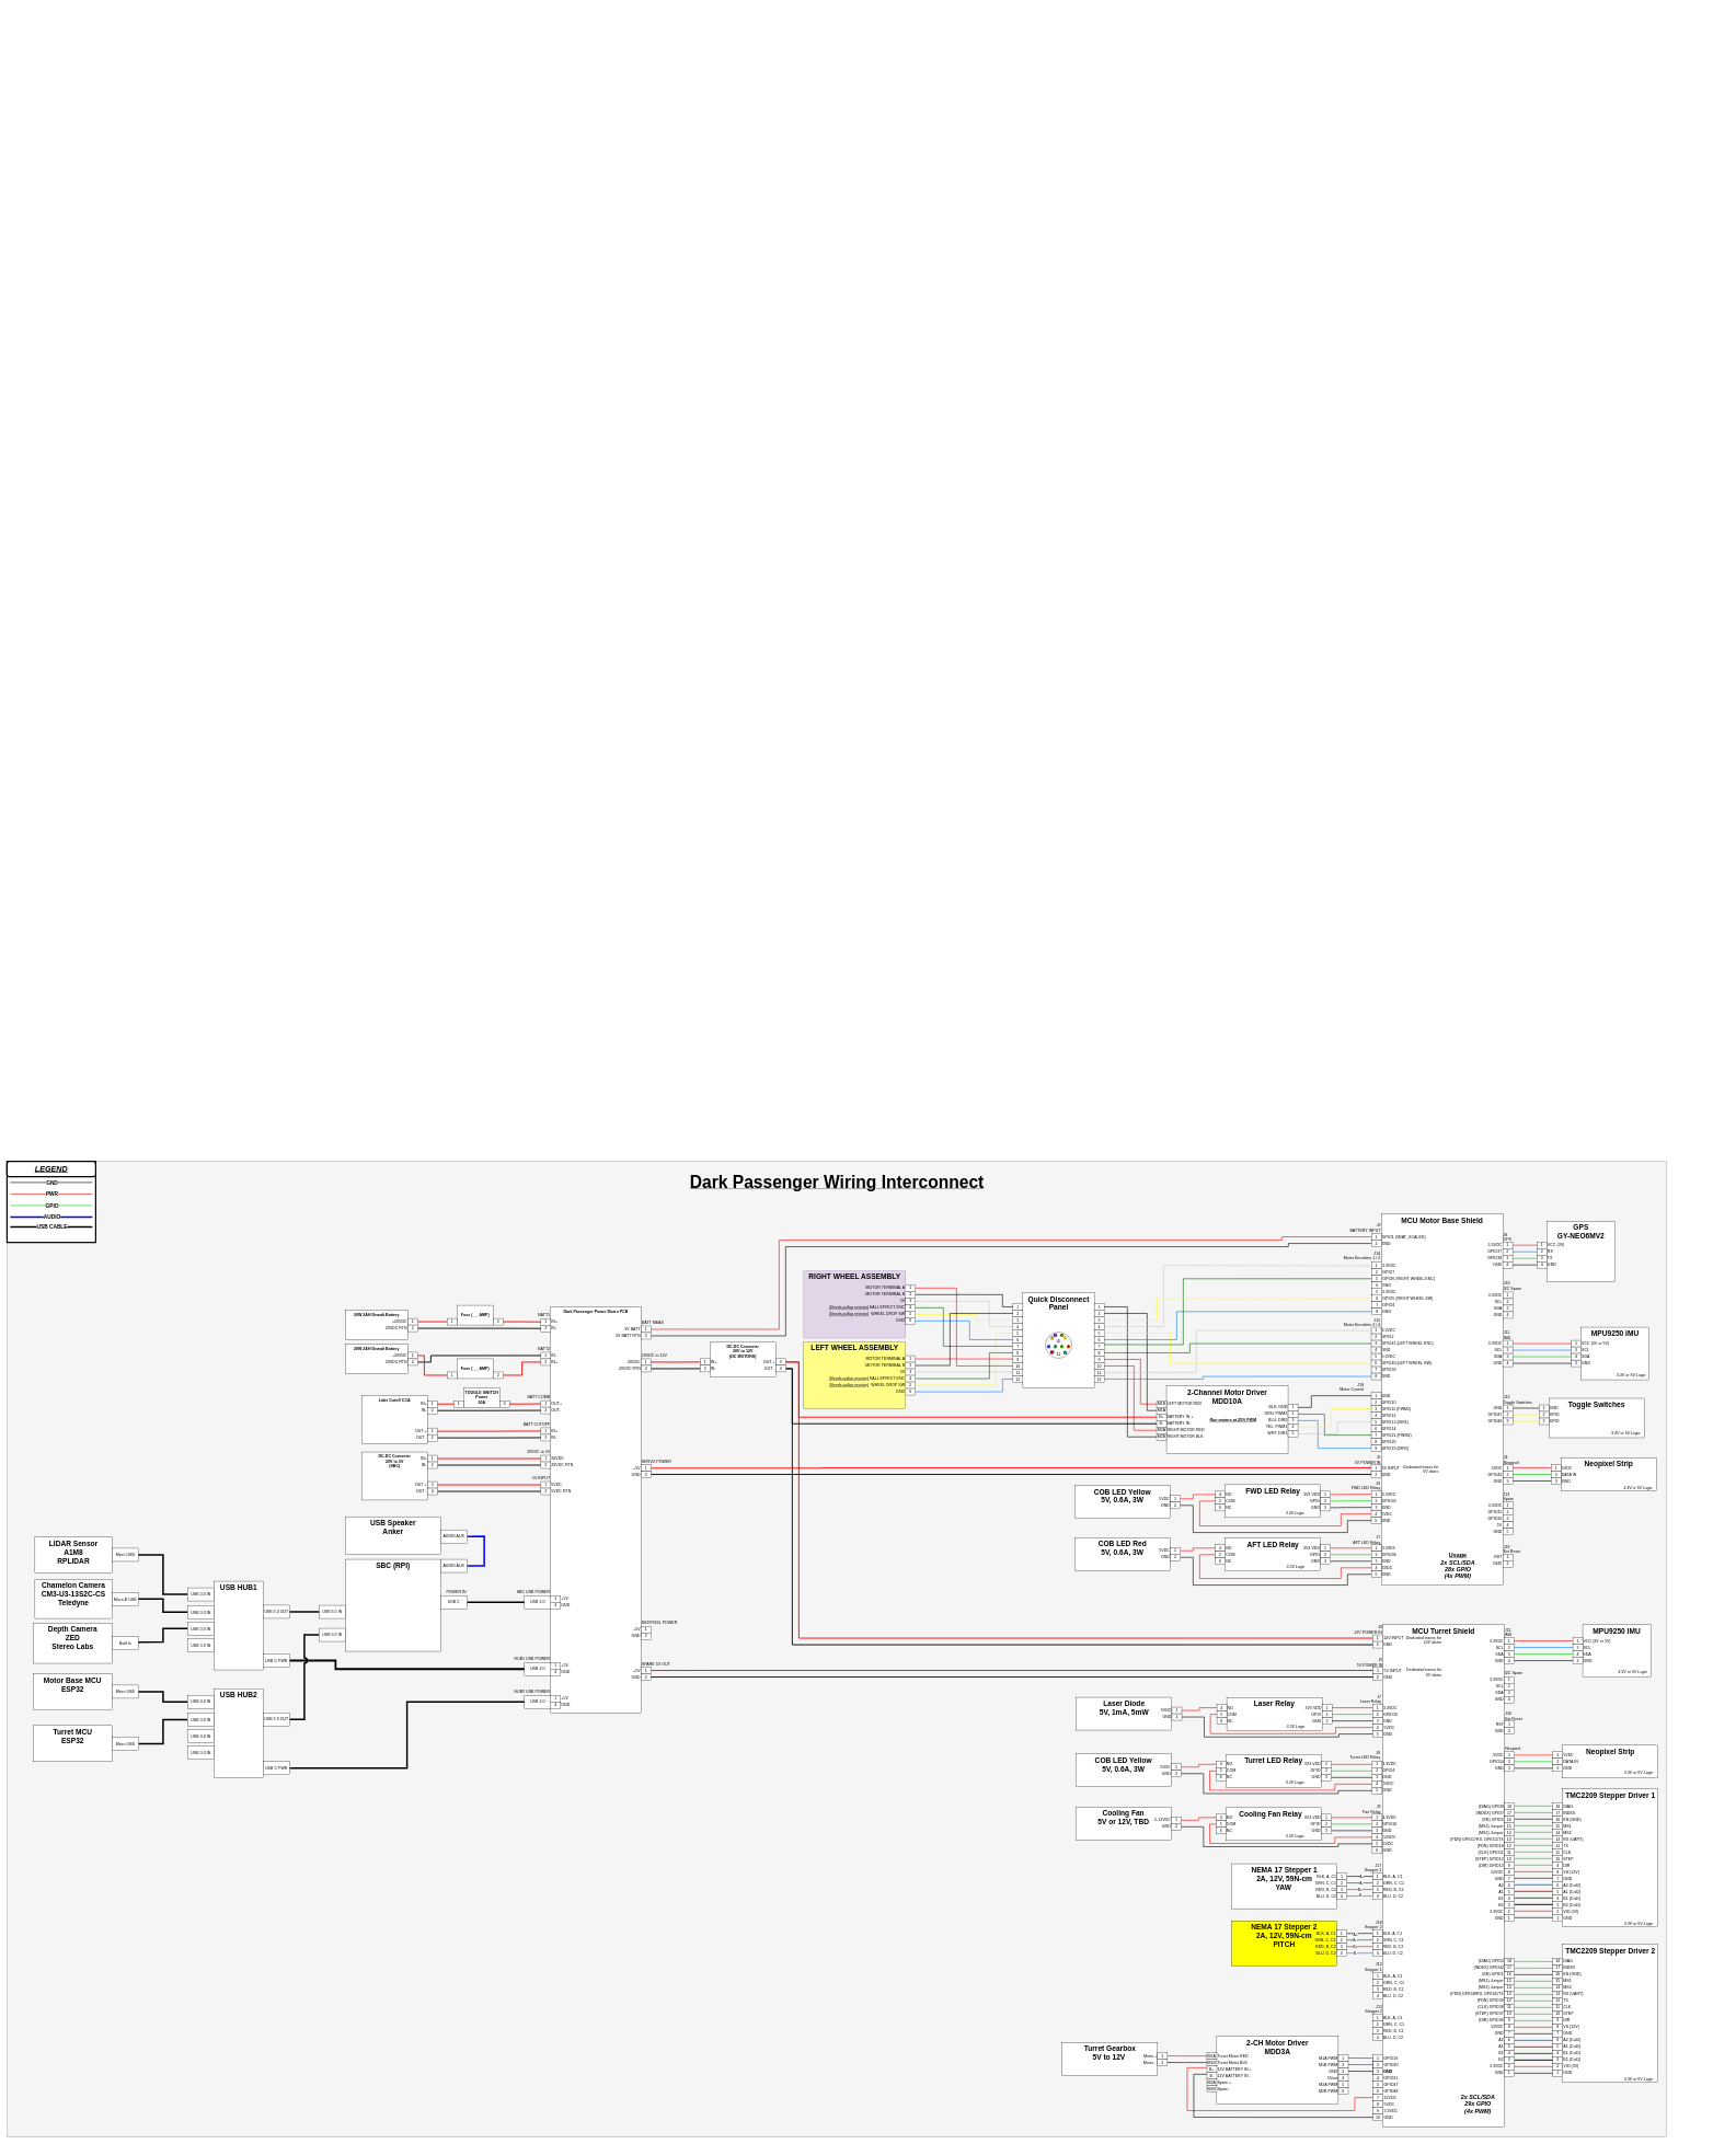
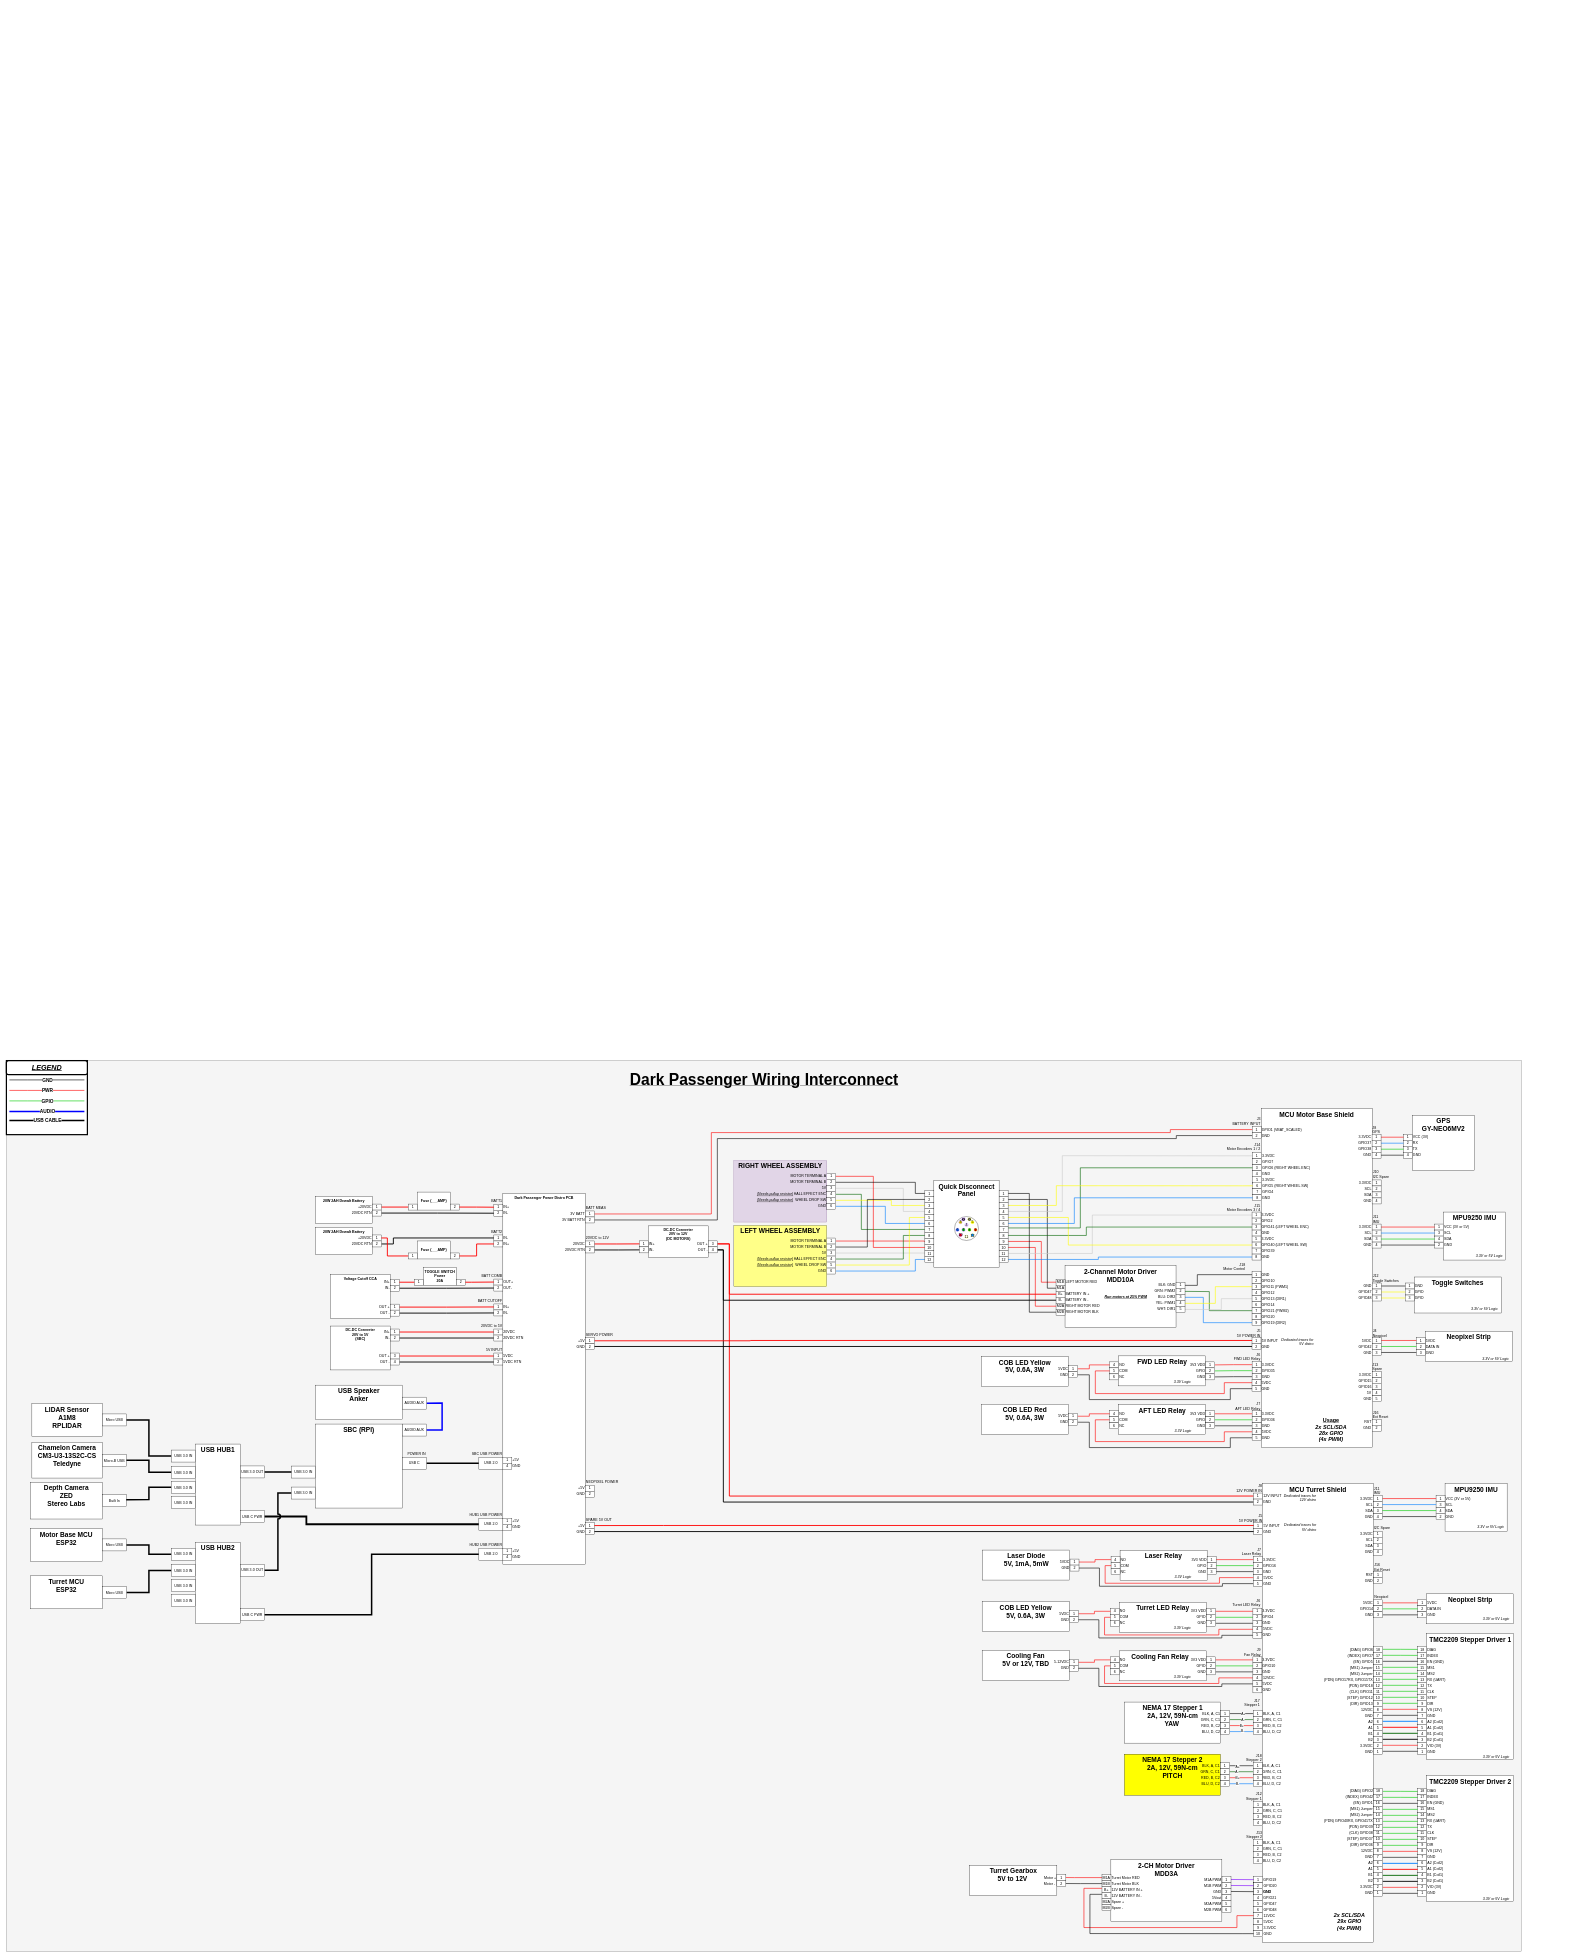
- <mxCell id="175" value="Labs Cutoff CCA" style="rounded=0;whiteSpace=wrap;html=1;fontStyle=1;verticalAlign=top;" parent="1" vertex="1"><mxGeometry x="1100" y="4248.75" width="200" height="145" as="geometry" /></mxCell>
+ <mxCell id="175" value="Voltage Cutoff CCA" style="rounded=0;whiteSpace=wrap;html=1;fontStyle=1;verticalAlign=top;" parent="1" vertex="1"><mxGeometry x="1100" y="4248.75" width="200" height="145" as="geometry" /></mxCell>
- <mxCell id="906" value="J17&lt;br&gt;Stepper 1" style="text;html=1;strokeColor=none;fillColor=none;align=right;verticalAlign=middle;whiteSpace=wrap;rounded=0;" parent="1" vertex="1"><mxGeometry x="4141.28" y="5670.81" width="64.88" height="28" as="geometry" /></mxCell>
+ <mxCell id="906" value="J17&lt;br&gt;Stepper 1" style="text;html=1;strokeColor=none;fillColor=none;align=right;verticalAlign=middle;whiteSpace=wrap;rounded=0;" parent="1" vertex="1"><mxGeometry x="4136.28" y="5660.81" width="64.88" height="28" as="geometry" /></mxCell>
